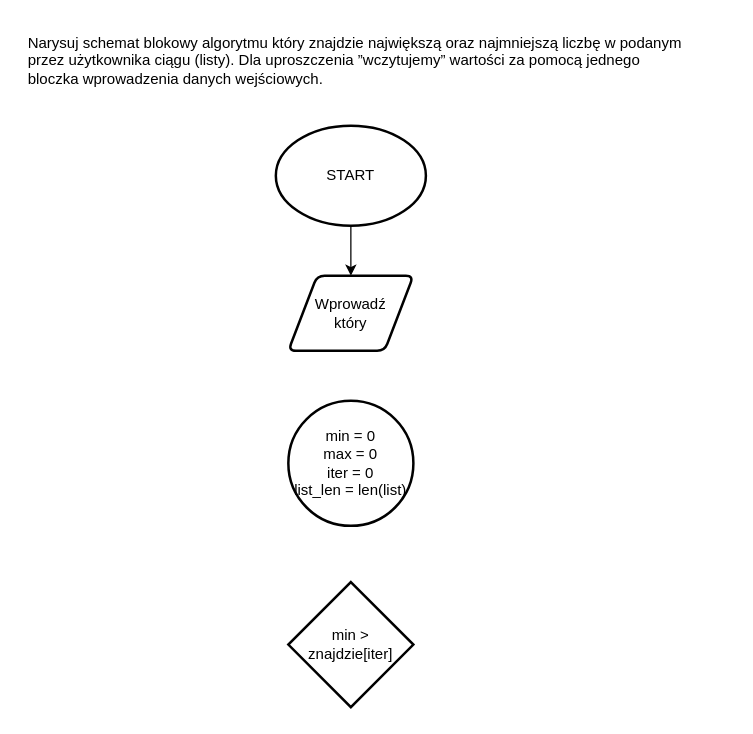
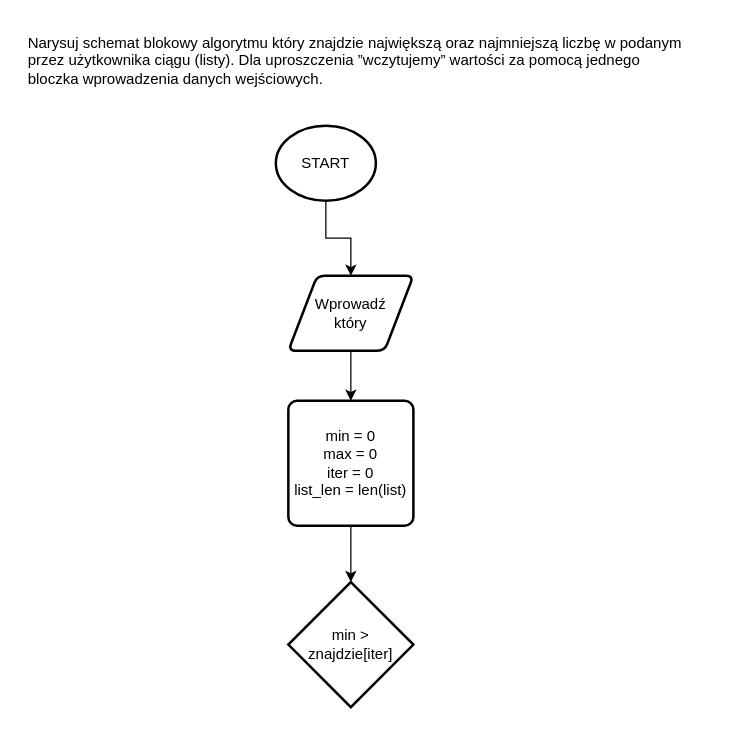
- <mxCell id="4" value="START" style="ellipse;whiteSpace=wrap;html=1;strokeWidth=2;" vertex="1" parent="1"><mxGeometry x="220" y="100" width="120" height="80" as="geometry" /></mxCell>
+ <mxCell id="4" value="START" style="ellipse;whiteSpace=wrap;html=1;strokeWidth=2;" vertex="1" parent="1"><mxGeometry x="220" y="100" width="80" height="60" as="geometry" /></mxCell>
+ <mxCell id="5" value="" style="edgeStyle=orthogonalEdgeStyle;rounded=0;orthogonalLoop=1;jettySize=auto;html=1;" edge="1" parent="1" source="6" target="8"><mxGeometry relative="1" as="geometry" /></mxCell>
- <mxCell id="8" value="min = 0&lt;br&gt;max = 0&lt;br&gt;iter = 0&lt;br&gt;list_len = len(list)" style="ellipse;whiteSpace=wrap;html=1;absoluteArcSize=1;arcSize=14;strokeWidth=2;align=center;" vertex="1" parent="1"><mxGeometry x="230" y="320" width="100" height="100" as="geometry" /></mxCell>
+ <mxCell id="8" value="min = 0&lt;br&gt;max = 0&lt;br&gt;iter = 0&lt;br&gt;list_len = len(list)" style="rounded=1;whiteSpace=wrap;html=1;absoluteArcSize=1;arcSize=14;strokeWidth=2;align=center;" vertex="1" parent="1"><mxGeometry x="230" y="320" width="100" height="100" as="geometry" /></mxCell>
+ <mxCell id="7" value="" style="edgeStyle=orthogonalEdgeStyle;rounded=0;orthogonalLoop=1;jettySize=auto;html=1;" edge="1" parent="1" source="8" target="9"><mxGeometry relative="1" as="geometry" /></mxCell>
